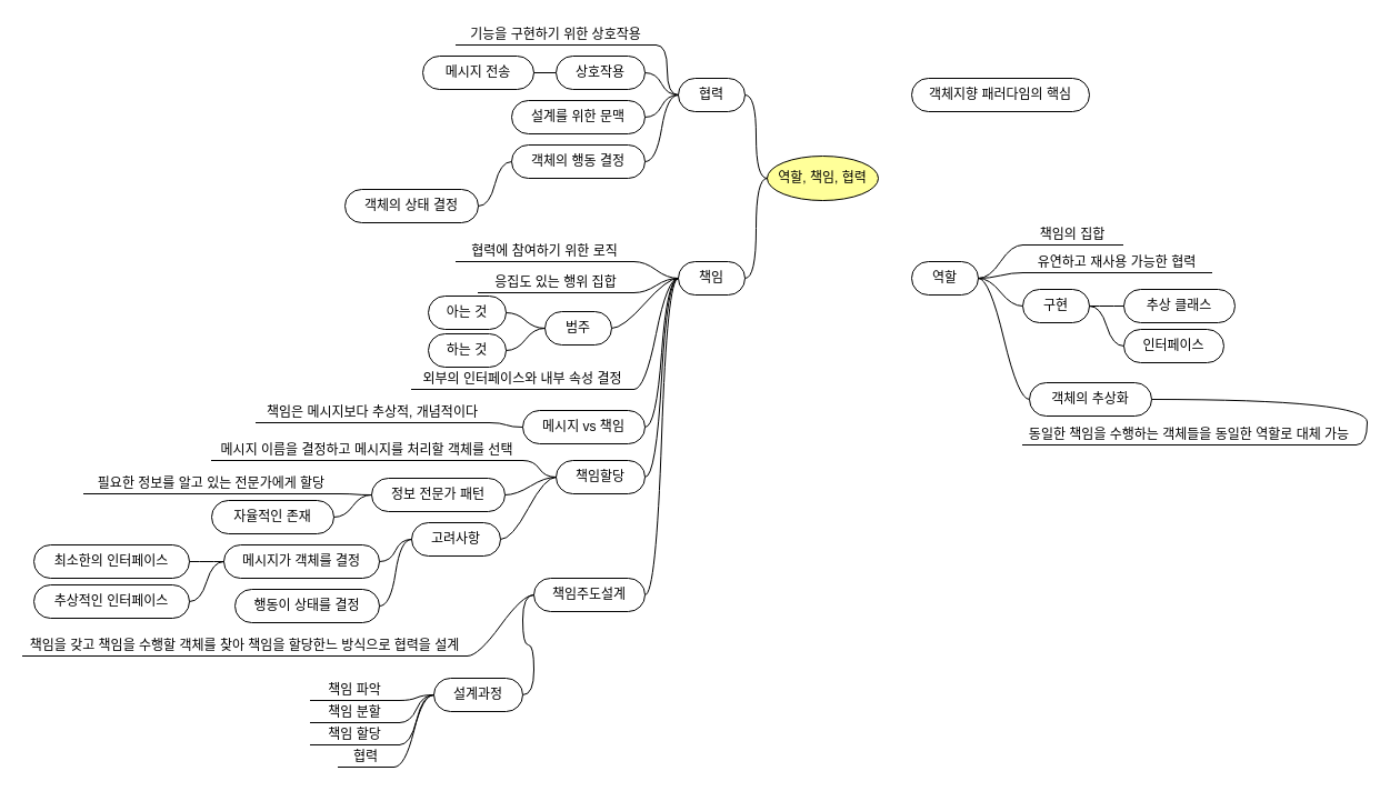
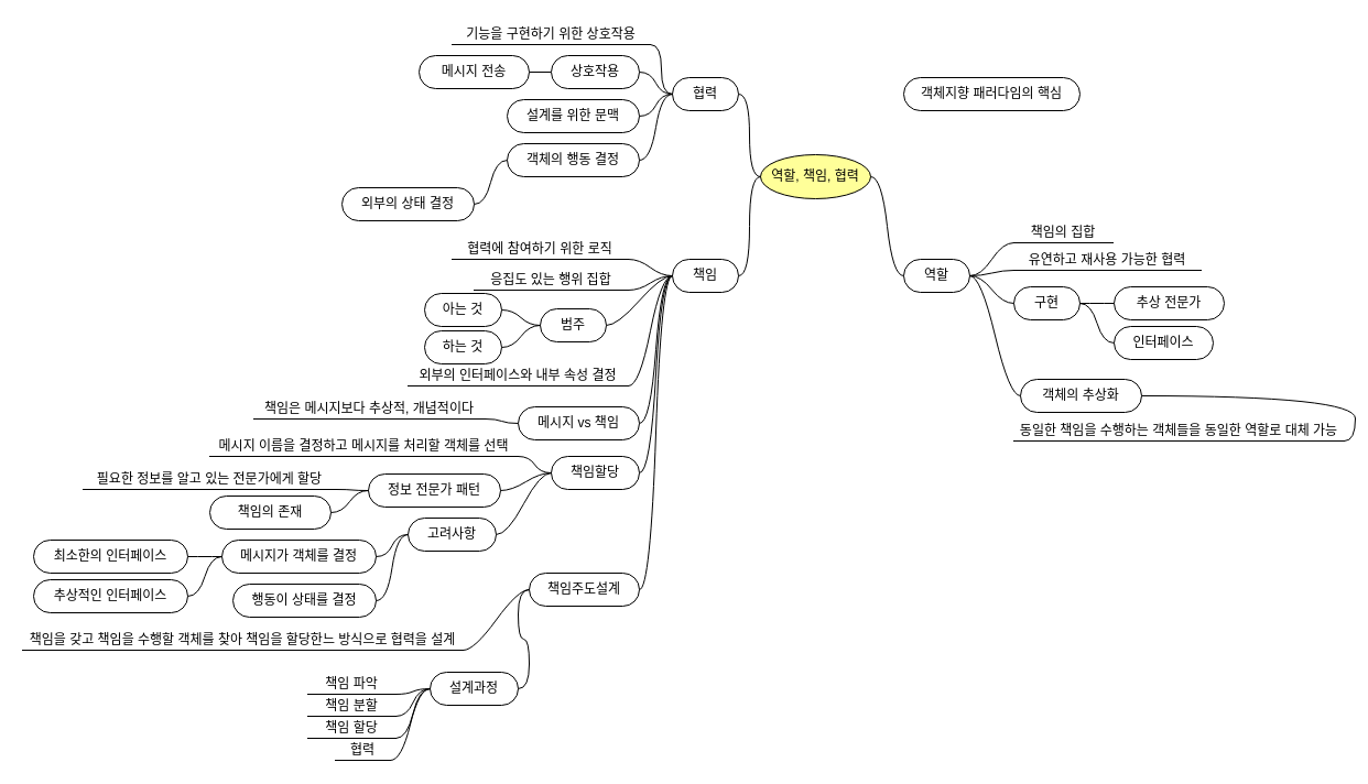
- <mxCell id="24" value="객체의 상태 결정" style="whiteSpace=wrap;html=1;rounded=1;arcSize=50;align=center;verticalAlign=middle;container=1;recursiveResize=0;strokeWidth=1;autosize=1;spacing=4;treeFolding=1;treeMoving=1;" vertex="1" parent="1"><mxGeometry x="310" y="170" width="120" height="30" as="geometry" /></mxCell>
+ <mxCell id="24" value="외부의 상태 결정" style="whiteSpace=wrap;html=1;rounded=1;arcSize=50;align=center;verticalAlign=middle;container=1;recursiveResize=0;strokeWidth=1;autosize=1;spacing=4;treeFolding=1;treeMoving=1;" vertex="1" parent="1"><mxGeometry x="310" y="170" width="120" height="30" as="geometry" /></mxCell>
+ <mxCell id="11" value="" style="edgeStyle=entityRelationEdgeStyle;startArrow=none;endArrow=none;segment=10;curved=1;" edge="1" target="10" parent="1" source="2"><mxGeometry relative="1" as="geometry"><mxPoint x="820" y="320" as="sourcePoint" /></mxGeometry></mxCell>
- <mxCell id="78" value="추상 클래스" style="whiteSpace=wrap;html=1;rounded=1;arcSize=50;align=center;verticalAlign=middle;container=1;recursiveResize=0;strokeWidth=1;autosize=1;spacing=4;treeFolding=1;treeMoving=1;" vertex="1" parent="1"><mxGeometry x="1011" y="260" width="100" height="30" as="geometry" /></mxCell>
+ <mxCell id="78" value="추상 전문가" style="whiteSpace=wrap;html=1;rounded=1;arcSize=50;align=center;verticalAlign=middle;container=1;recursiveResize=0;strokeWidth=1;autosize=1;spacing=4;treeFolding=1;treeMoving=1;" vertex="1" parent="1"><mxGeometry x="1011" y="260" width="100" height="30" as="geometry" /></mxCell>
- <mxCell id="48" value="자율적인 존재" style="whiteSpace=wrap;html=1;rounded=1;arcSize=50;align=center;verticalAlign=middle;container=1;recursiveResize=0;strokeWidth=1;autosize=1;spacing=4;treeFolding=1;treeMoving=1;" vertex="1" parent="1"><mxGeometry x="190" y="450" width="110" height="30" as="geometry" /></mxCell>
+ <mxCell id="48" value="책임의 존재" style="whiteSpace=wrap;html=1;rounded=1;arcSize=50;align=center;verticalAlign=middle;container=1;recursiveResize=0;strokeWidth=1;autosize=1;spacing=4;treeFolding=1;treeMoving=1;" vertex="1" parent="1"><mxGeometry x="190" y="450" width="110" height="30" as="geometry" /></mxCell>
